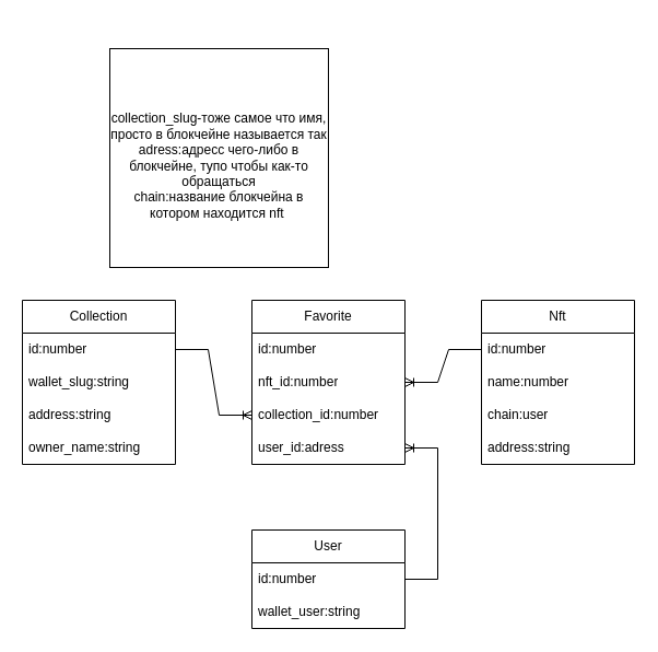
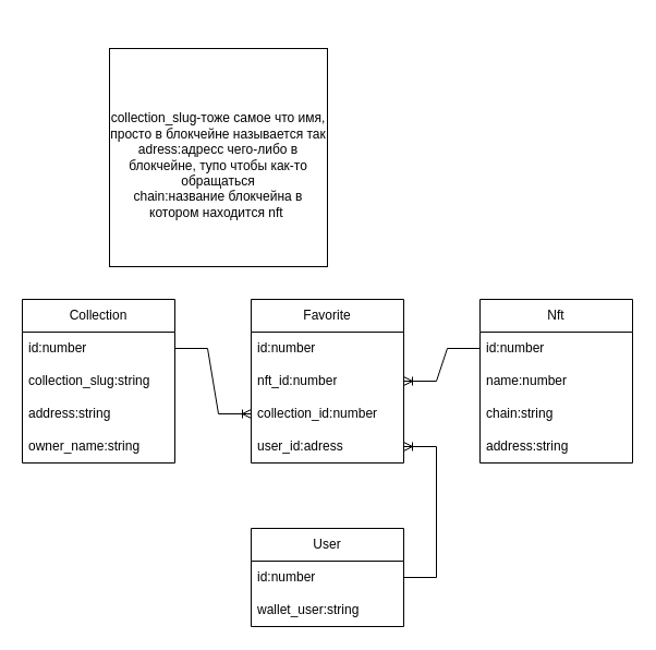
- <mxCell id="12" value="wallet_slug:string" style="text;strokeColor=none;fillColor=none;align=left;verticalAlign=middle;spacingLeft=4;spacingRight=4;overflow=hidden;points=[[0,0.5],[1,0.5]];portConstraint=eastwest;rotatable=0;whiteSpace=wrap;html=1;" vertex="1" parent="10"><mxGeometry y="60" width="140" height="30" as="geometry" /></mxCell>
+ <mxCell id="12" value="collection_slug:string" style="text;strokeColor=none;fillColor=none;align=left;verticalAlign=middle;spacingLeft=4;spacingRight=4;overflow=hidden;points=[[0,0.5],[1,0.5]];portConstraint=eastwest;rotatable=0;whiteSpace=wrap;html=1;" vertex="1" parent="10"><mxGeometry y="60" width="140" height="30" as="geometry" /></mxCell>
- <mxCell id="8" value="chain:user" style="text;strokeColor=none;fillColor=none;align=left;verticalAlign=middle;spacingLeft=4;spacingRight=4;overflow=hidden;points=[[0,0.5],[1,0.5]];portConstraint=eastwest;rotatable=0;whiteSpace=wrap;html=1;" vertex="1" parent="5"><mxGeometry y="90" width="140" height="30" as="geometry" /></mxCell>
+ <mxCell id="8" value="chain:string" style="text;strokeColor=none;fillColor=none;align=left;verticalAlign=middle;spacingLeft=4;spacingRight=4;overflow=hidden;points=[[0,0.5],[1,0.5]];portConstraint=eastwest;rotatable=0;whiteSpace=wrap;html=1;" vertex="1" parent="5"><mxGeometry y="90" width="140" height="30" as="geometry" /></mxCell>
